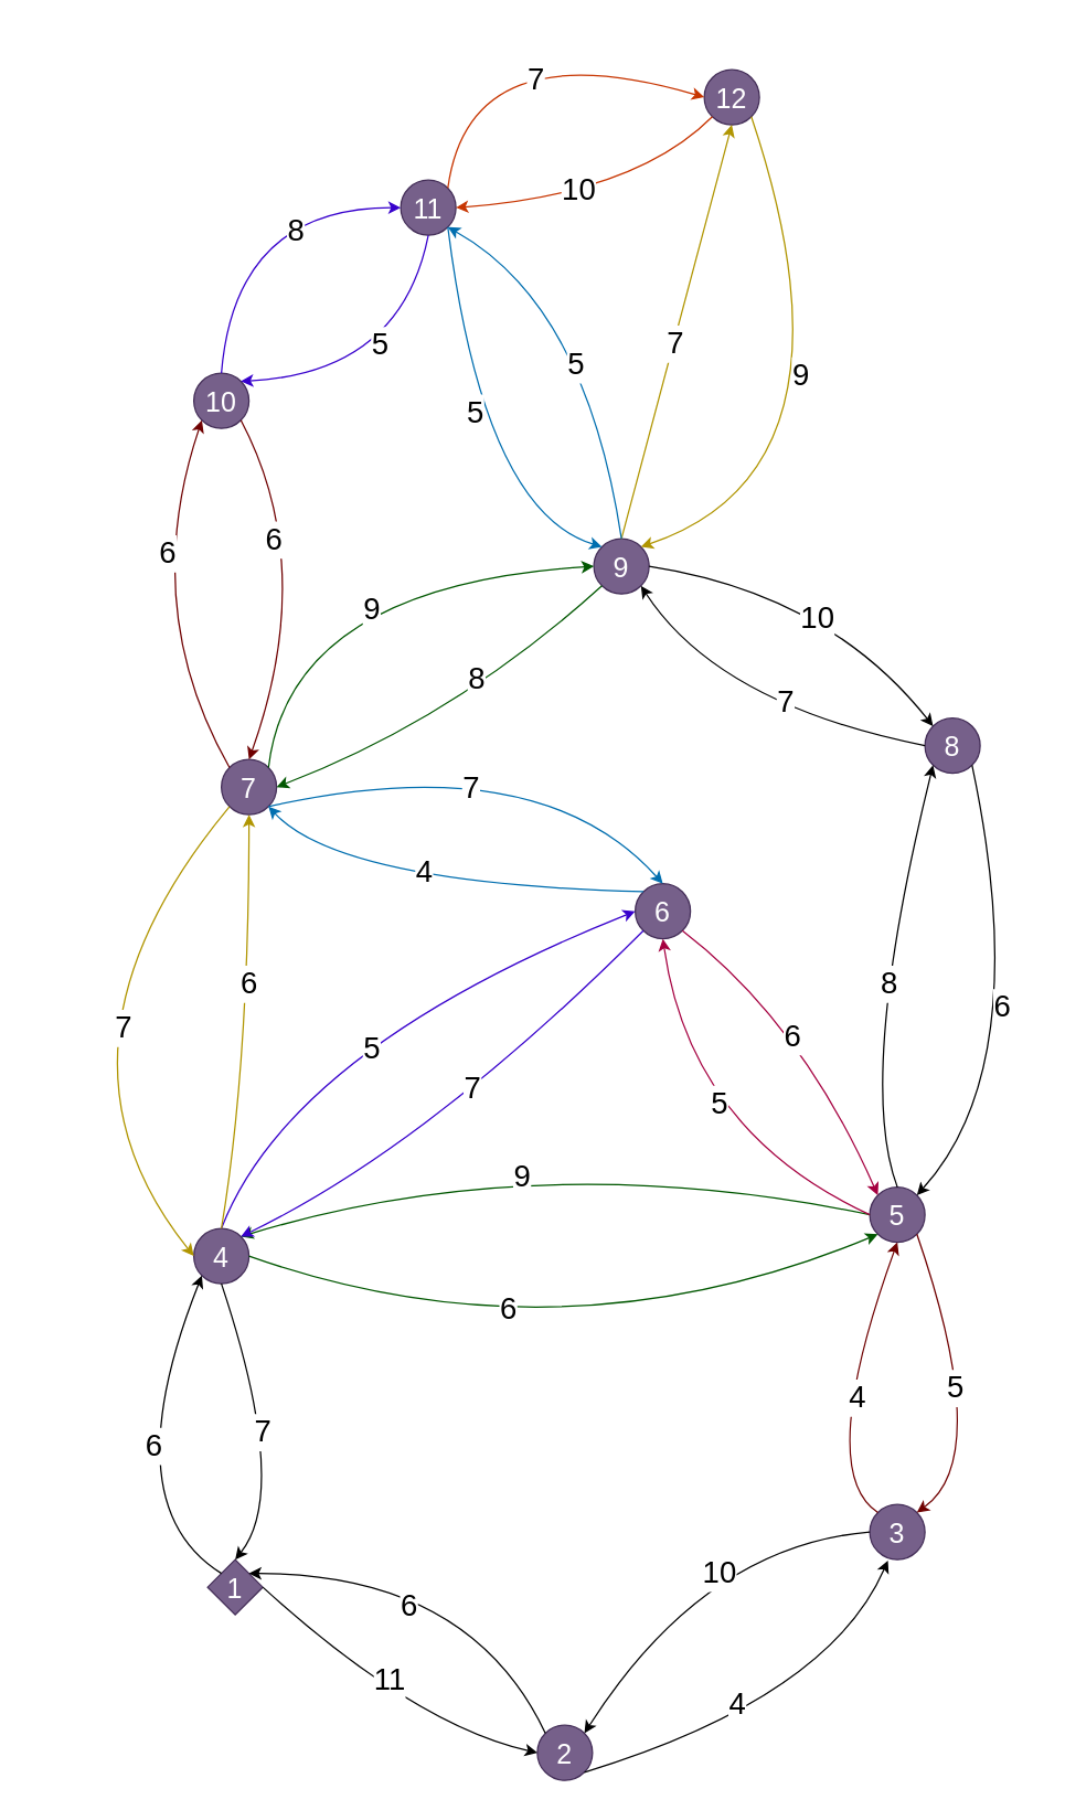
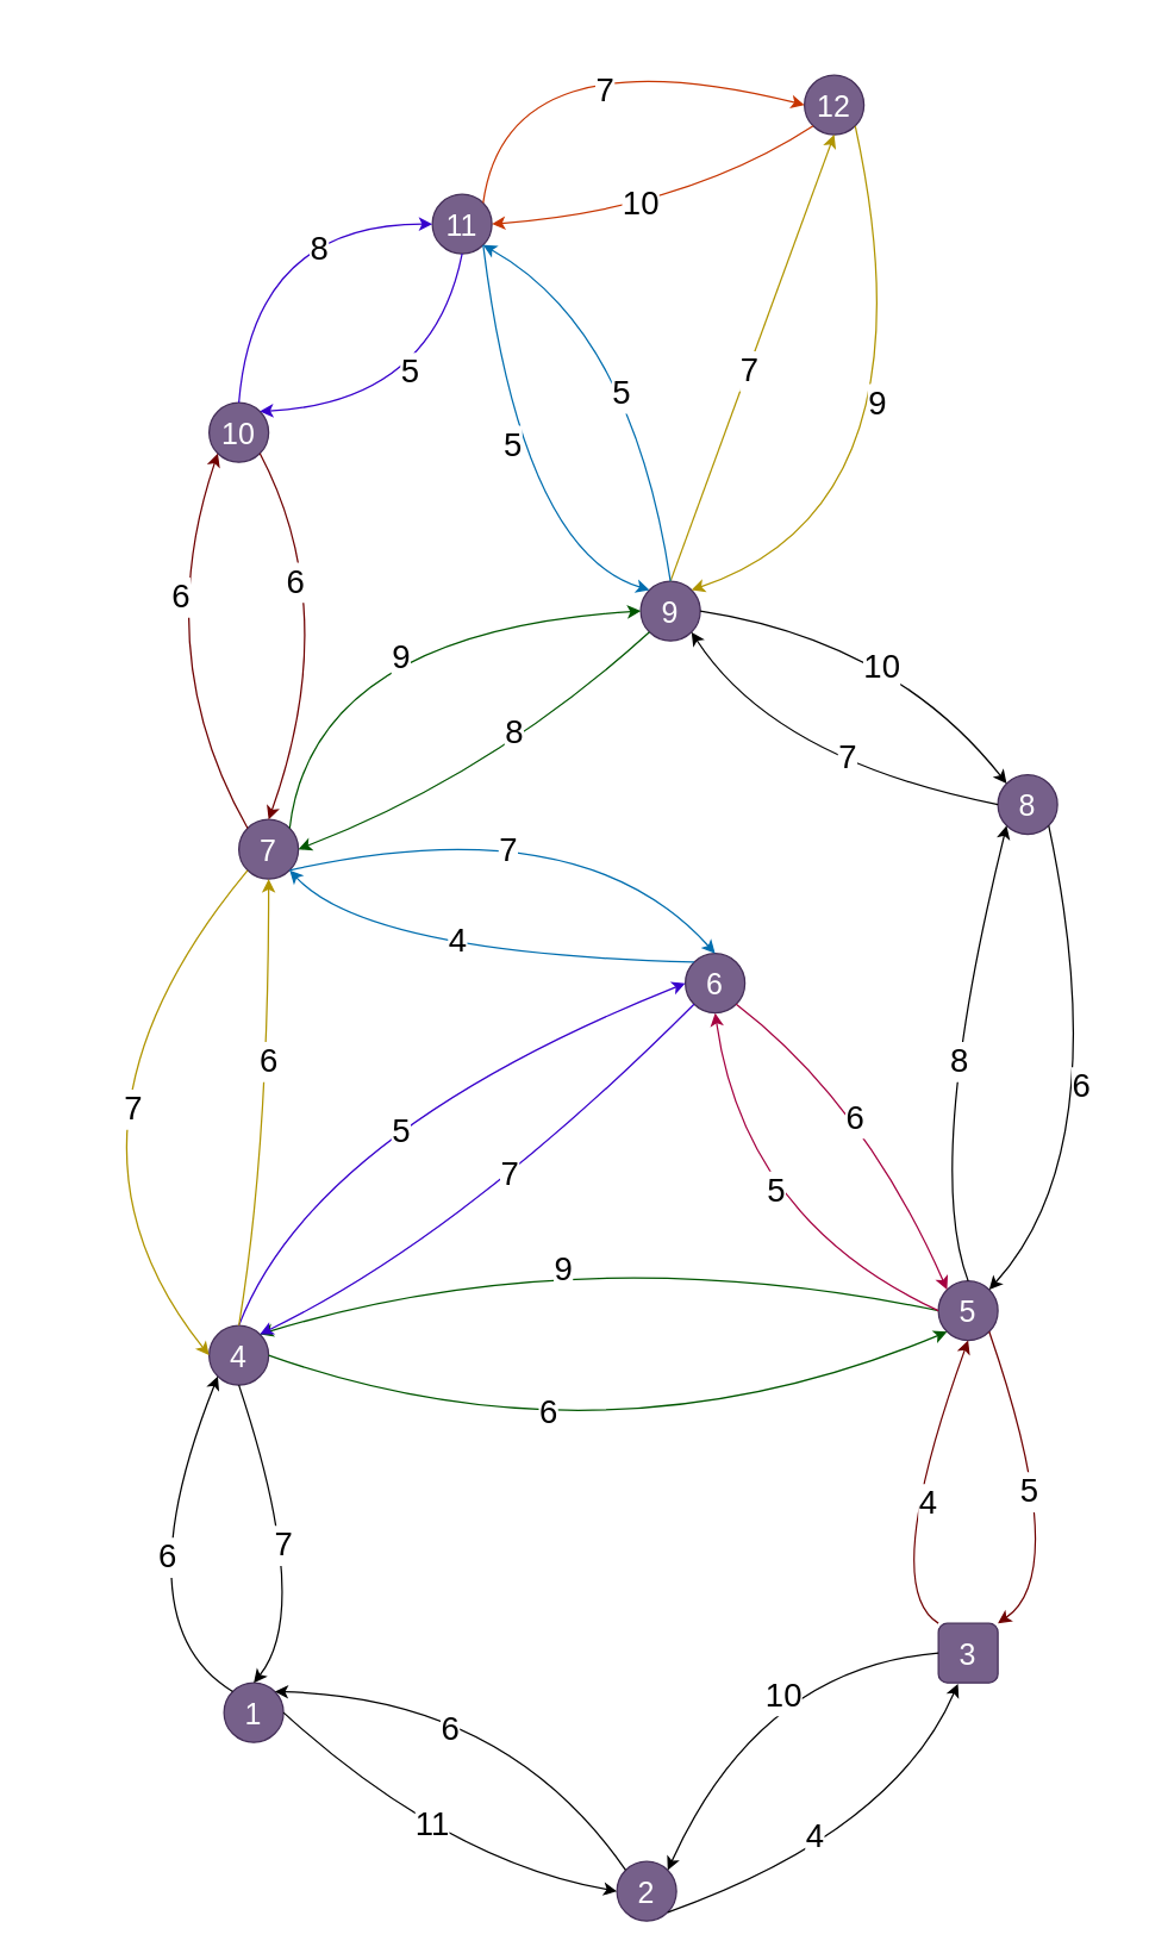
- <mxCell id="13" value="12" style="ellipse;whiteSpace=wrap;html=1;aspect=fixed;fillColor=#76608a;strokeColor=#432D57;fontSize=20;fontColor=#ffffff;" parent="1" vertex="1"><mxGeometry x="510" y="50" width="40" height="40" as="geometry" /></mxCell>
+ <mxCell id="13" value="12" style="ellipse;whiteSpace=wrap;html=1;aspect=fixed;fillColor=#76608a;strokeColor=#432D57;fontSize=20;fontColor=#ffffff;" parent="1" vertex="1"><mxGeometry x="540" y="50" width="40" height="40" as="geometry" /></mxCell>
- <mxCell id="4" value="3" style="ellipse;whiteSpace=wrap;html=1;aspect=fixed;fillColor=#76608a;strokeColor=#432D57;fontSize=20;fontColor=#ffffff;" parent="1" vertex="1"><mxGeometry x="630" y="1090" width="40" height="40" as="geometry" /></mxCell>
+ <mxCell id="4" value="3" style="whiteSpace=wrap;html=1;aspect=fixed;fillColor=#76608a;strokeColor=#432D57;fontSize=20;fontColor=#ffffff;rounded=1;" parent="1" vertex="1"><mxGeometry x="630" y="1090" width="40" height="40" as="geometry" /></mxCell>
- <mxCell id="2" value="1" style="rhombus;whiteSpace=wrap;html=1;aspect=fixed;fillColor=#76608a;strokeColor=#432D57;fontSize=20;fontColor=#ffffff;" parent="1" vertex="1"><mxGeometry x="150" y="1130" width="40" height="40" as="geometry" /></mxCell>
+ <mxCell id="2" value="1" style="ellipse;whiteSpace=wrap;html=1;aspect=fixed;fillColor=#76608a;strokeColor=#432D57;fontSize=20;fontColor=#ffffff;" parent="1" vertex="1"><mxGeometry x="150" y="1130" width="40" height="40" as="geometry" /></mxCell>
- <mxCell id="3" value="2" style="ellipse;whiteSpace=wrap;html=1;aspect=fixed;fillColor=#76608a;strokeColor=#432D57;fontSize=20;fontColor=#ffffff;" parent="1" vertex="1"><mxGeometry x="389" y="1250" width="40" height="40" as="geometry" /></mxCell>
+ <mxCell id="3" value="2" style="ellipse;whiteSpace=wrap;html=1;aspect=fixed;fillColor=#76608a;strokeColor=#432D57;fontSize=20;fontColor=#ffffff;" parent="1" vertex="1"><mxGeometry x="414" y="1250" width="40" height="40" as="geometry" /></mxCell>
